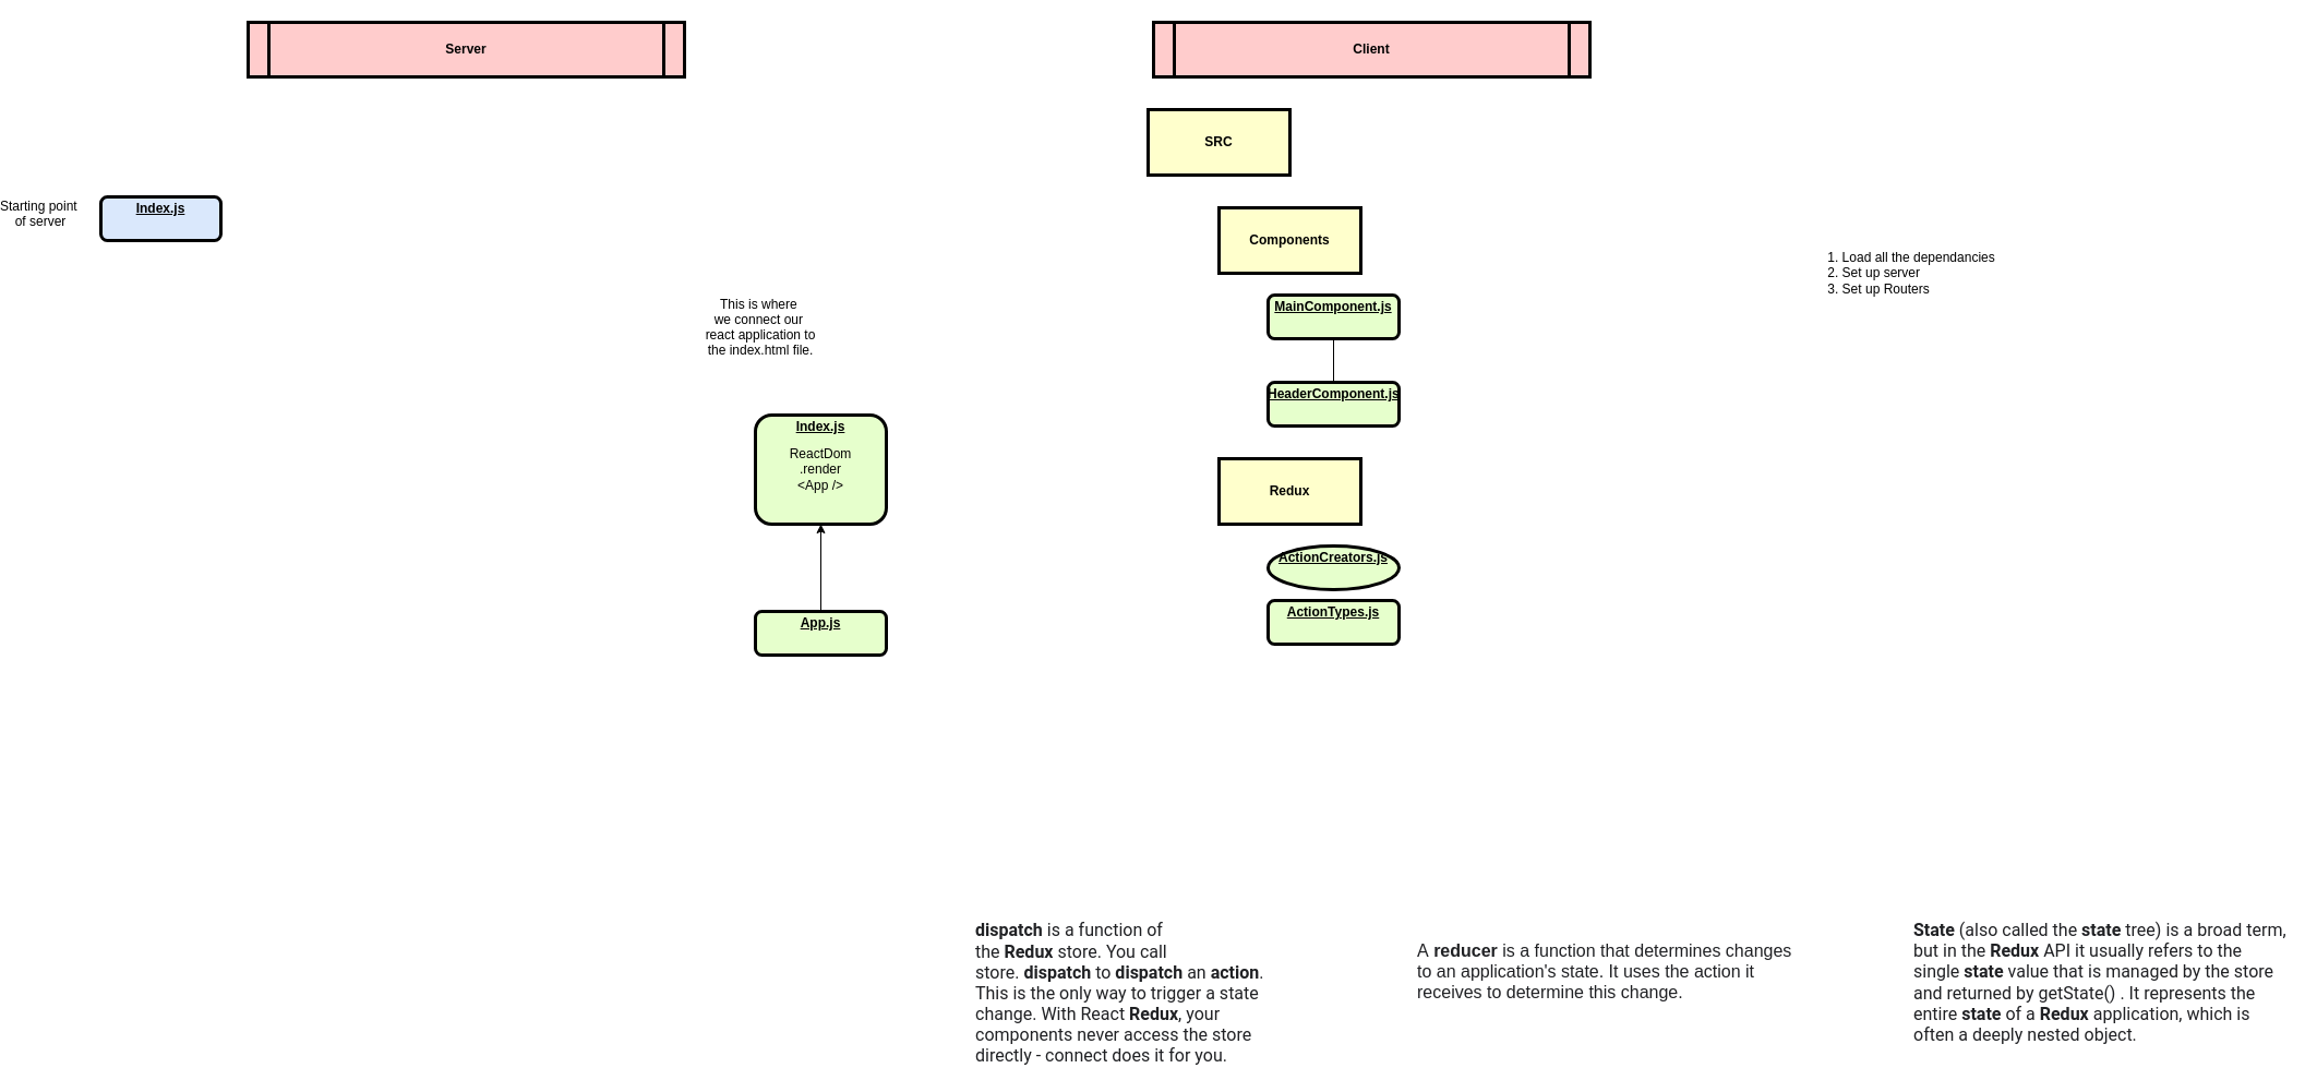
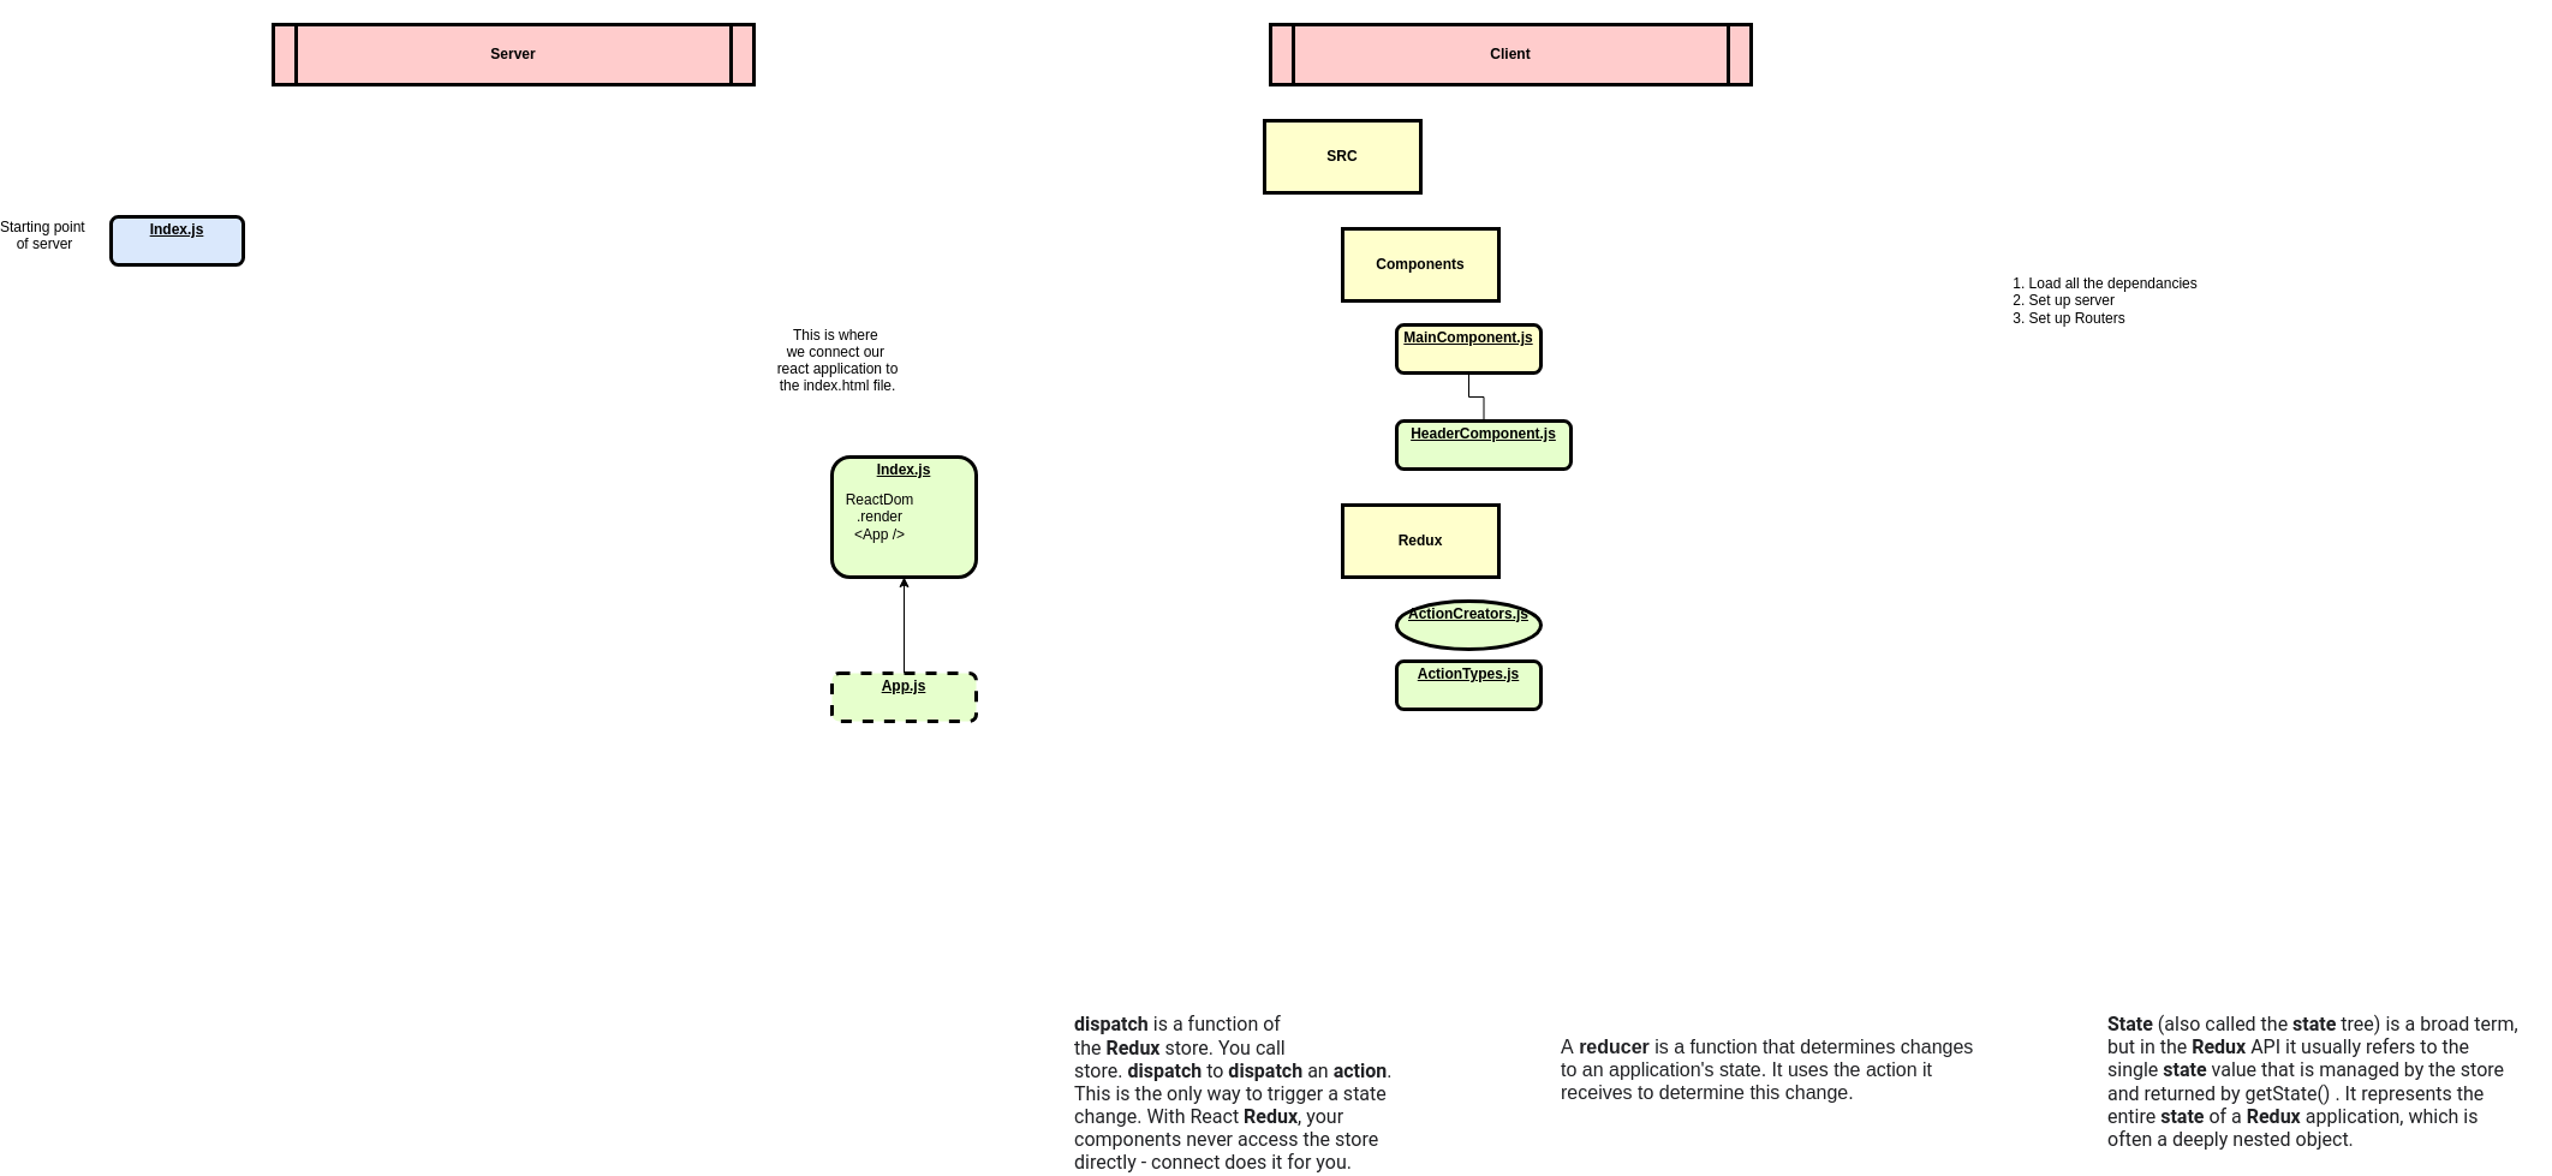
- <mxCell id="19" value="&lt;p style=&quot;margin: 0px ; margin-top: 4px ; text-align: center ; text-decoration: underline&quot;&gt;&lt;strong&gt;MainComponent.js&lt;/strong&gt;&lt;/p&gt;" style="verticalAlign=middle;align=center;overflow=fill;fontSize=12;fontFamily=Helvetica;html=1;rounded=1;fontStyle=1;strokeWidth=3;fillColor=#E6FFCC" vertex="1" parent="1"><mxGeometry x="1160" y="270" width="120" height="40" as="geometry" /></mxCell>
+ <mxCell id="19" value="&lt;p style=&quot;margin: 0px ; margin-top: 4px ; text-align: center ; text-decoration: underline&quot;&gt;&lt;strong&gt;MainComponent.js&lt;/strong&gt;&lt;/p&gt;" style="verticalAlign=middle;align=center;overflow=fill;fontSize=12;fontFamily=Helvetica;html=1;rounded=1;fontStyle=1;strokeWidth=3;fillColor=#ffffcc;" vertex="1" parent="1"><mxGeometry x="1160" y="270" width="120" height="40" as="geometry" /></mxCell>
- <mxCell id="18" value="&lt;p style=&quot;margin: 0px ; margin-top: 4px ; text-align: center ; text-decoration: underline&quot;&gt;&lt;strong&gt;HeaderComponent.js&lt;/strong&gt;&lt;/p&gt;" style="verticalAlign=middle;align=center;overflow=fill;fontSize=12;fontFamily=Helvetica;html=1;rounded=1;fontStyle=1;strokeWidth=3;fillColor=#E6FFCC" vertex="1" parent="1"><mxGeometry x="1160" y="350" width="120" height="40" as="geometry" /></mxCell>
+ <mxCell id="18" value="&lt;p style=&quot;margin: 0px ; margin-top: 4px ; text-align: center ; text-decoration: underline&quot;&gt;&lt;strong&gt;HeaderComponent.js&lt;/strong&gt;&lt;/p&gt;" style="verticalAlign=middle;align=center;overflow=fill;fontSize=12;fontFamily=Helvetica;html=1;rounded=1;fontStyle=1;strokeWidth=3;fillColor=#E6FFCC" vertex="1" parent="1"><mxGeometry x="1160" y="350" width="145" height="40" as="geometry" /></mxCell>
- <mxCell id="16" value="ReactDom&lt;br&gt;.render &amp;lt;App /&amp;gt;" style="text;html=1;strokeColor=none;fillColor=none;align=center;verticalAlign=middle;whiteSpace=wrap;rounded=0;" vertex="1" parent="14"><mxGeometry x="40" y="40" width="40" height="20" as="geometry" /></mxCell>
+ <mxCell id="16" value="ReactDom&lt;br&gt;.render &amp;lt;App /&amp;gt;" style="text;html=1;strokeColor=none;fillColor=none;align=center;verticalAlign=middle;whiteSpace=wrap;rounded=0;" vertex="1" parent="14"><mxGeometry x="20" y="40" width="40" height="20" as="geometry" /></mxCell>
- <mxCell id="13" value="&lt;p style=&quot;margin: 0px ; margin-top: 4px ; text-align: center ; text-decoration: underline&quot;&gt;&lt;strong&gt;App.js&lt;/strong&gt;&lt;/p&gt;" style="verticalAlign=middle;align=center;overflow=fill;fontSize=12;fontFamily=Helvetica;html=1;rounded=1;fontStyle=1;strokeWidth=3;fillColor=#E6FFCC" vertex="1" parent="1"><mxGeometry x="690" y="560" width="120" height="40" as="geometry" /></mxCell>
+ <mxCell id="13" value="&lt;p style=&quot;margin: 0px ; margin-top: 4px ; text-align: center ; text-decoration: underline&quot;&gt;&lt;strong&gt;App.js&lt;/strong&gt;&lt;/p&gt;" style="verticalAlign=middle;align=center;overflow=fill;fontSize=12;fontFamily=Helvetica;html=1;rounded=1;fontStyle=1;strokeWidth=3;fillColor=#E6FFCC;dashed=1;" vertex="1" parent="1"><mxGeometry x="690" y="560" width="120" height="40" as="geometry" /></mxCell>
